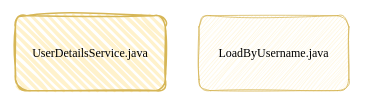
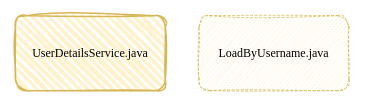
- <mxCell id="3" value="LoadByUsername.java" style="rounded=1;whiteSpace=wrap;html=1;fontFamily=Georgia;fontSize=16;fillColor=#fff2cc;strokeColor=#d6b656;glass=0;shadow=0;gradientColor=none;sketch=1;curveFitting=1;jiggle=2;" vertex="1" parent="1"><mxGeometry x="265" y="20" width="200" height="100" as="geometry" /></mxCell>
+ <mxCell id="3" value="LoadByUsername.java" style="rounded=1;whiteSpace=wrap;html=1;fontFamily=Georgia;fontSize=16;fillColor=#fff2cc;strokeColor=#d6b656;glass=0;shadow=0;gradientColor=none;sketch=1;curveFitting=1;jiggle=2;dashed=1;" vertex="1" parent="1"><mxGeometry x="265" y="20" width="200" height="100" as="geometry" /></mxCell>
